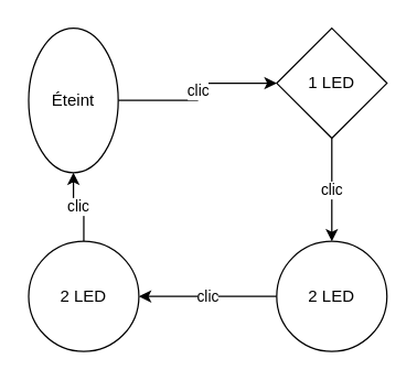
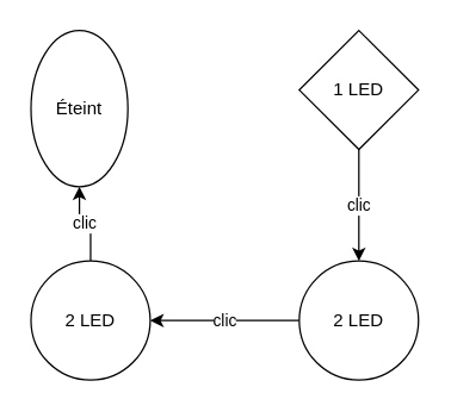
- <mxCell id="2" value="clic" style="edgeStyle=orthogonalEdgeStyle;rounded=0;orthogonalLoop=1;jettySize=auto;html=1;" edge="1" parent="1" source="3" target="5"><mxGeometry relative="1" as="geometry" /></mxCell>
